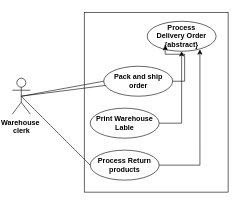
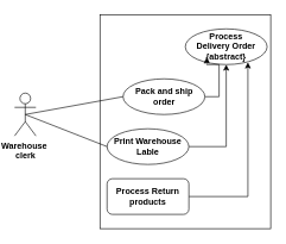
- <mxCell id="4" value="Process&lt;br&gt;Delivery Order&lt;br&gt;{abstract}" style="ellipse;whiteSpace=wrap;html=1;fontStyle=1;align=center;horizontal=1;labelBackgroundColor=none;labelBorderColor=none;shadow=0;" vertex="1" parent="1"><mxGeometry x="245" y="35" width="115" height="50" as="geometry" /></mxCell>
+ <mxCell id="4" value="Process&lt;br&gt;Delivery Order&lt;br&gt;{abstract}" style="ellipse;whiteSpace=wrap;html=1;fontStyle=1;align=center;horizontal=1;labelBackgroundColor=none;labelBorderColor=none;shadow=0;" vertex="1" parent="1"><mxGeometry x="260" y="40" width="115" height="50" as="geometry" /></mxCell>
- <mxCell id="12" value="" style="endArrow=none;html=1;exitX=0.5;exitY=0.5;exitDx=0;exitDy=0;exitPerimeter=0;" edge="1" parent="1" source="2" target="6"><mxGeometry width="50" height="50" relative="1" as="geometry"><mxPoint x="45" y="170" as="sourcePoint" /><mxPoint x="162.5" y="145" as="targetPoint" /></mxGeometry></mxCell>
+ <mxCell id="12" value="" style="endArrow=none;html=1;entryX=0;entryY=0.5;entryDx=0;entryDy=0;exitX=0.5;exitY=0.5;exitDx=0;exitDy=0;exitPerimeter=0;" edge="1" parent="1" source="2" target="8"><mxGeometry width="50" height="50" relative="1" as="geometry"><mxPoint x="45" y="170" as="sourcePoint" /><mxPoint x="162.5" y="145" as="targetPoint" /></mxGeometry></mxCell>
- <mxCell id="13" style="edgeStyle=none;orthogonalLoop=1;jettySize=auto;html=1;exitX=0.5;exitY=0.5;exitDx=0;exitDy=0;exitPerimeter=0;entryX=0;entryY=0.5;entryDx=0;entryDy=0;endArrow=none;" edge="1" parent="1" source="2" target="10"><mxGeometry relative="1" as="geometry" /></mxCell>
- <mxCell id="10" value="Process Return&lt;br&gt;products" style="ellipse;whiteSpace=wrap;html=1;fontStyle=1;align=center;horizontal=1;labelBackgroundColor=none;labelBorderColor=none;shadow=0;" vertex="1" parent="1"><mxGeometry x="150" y="250" width="115" height="50" as="geometry" /></mxCell>
+ <mxCell id="10" value="Process Return&lt;br&gt;products" style="whiteSpace=wrap;html=1;fontStyle=1;align=center;horizontal=1;labelBackgroundColor=none;labelBorderColor=none;shadow=0;rounded=1;" vertex="1" parent="1"><mxGeometry x="150" y="250" width="115" height="50" as="geometry" /></mxCell>
